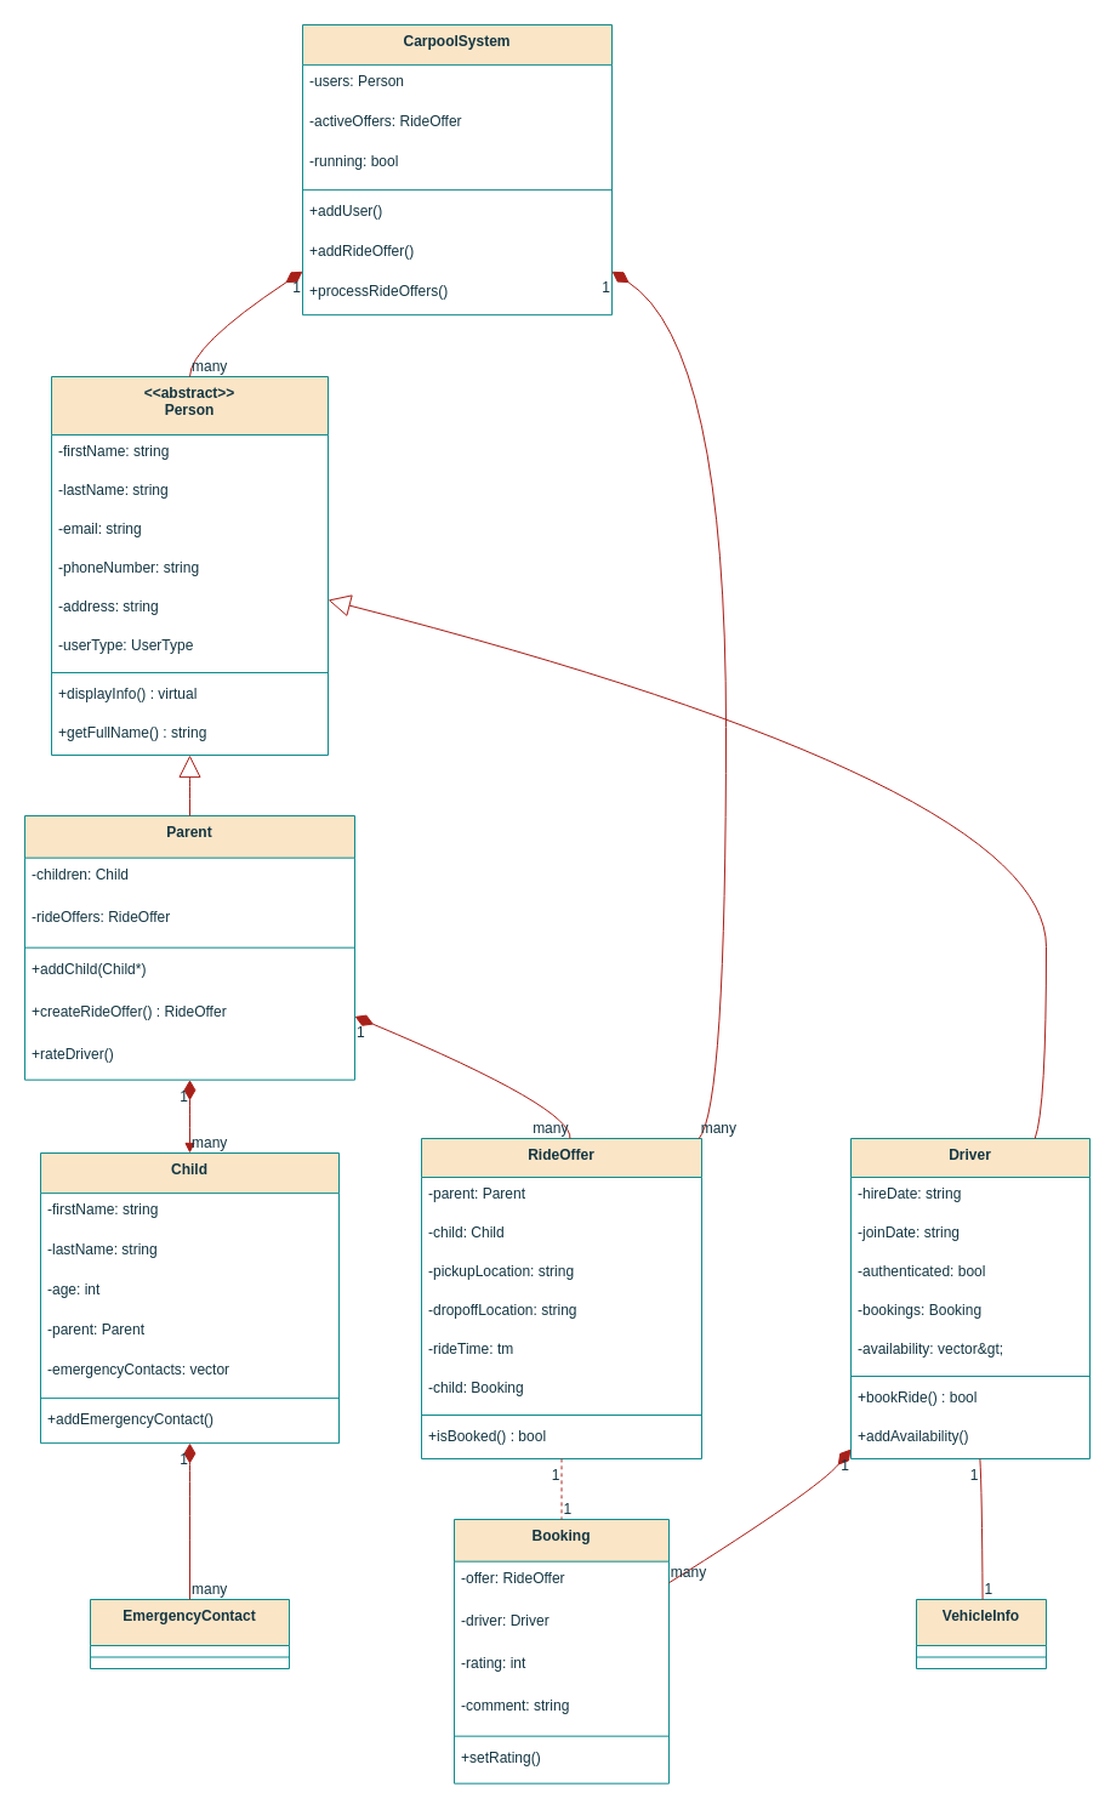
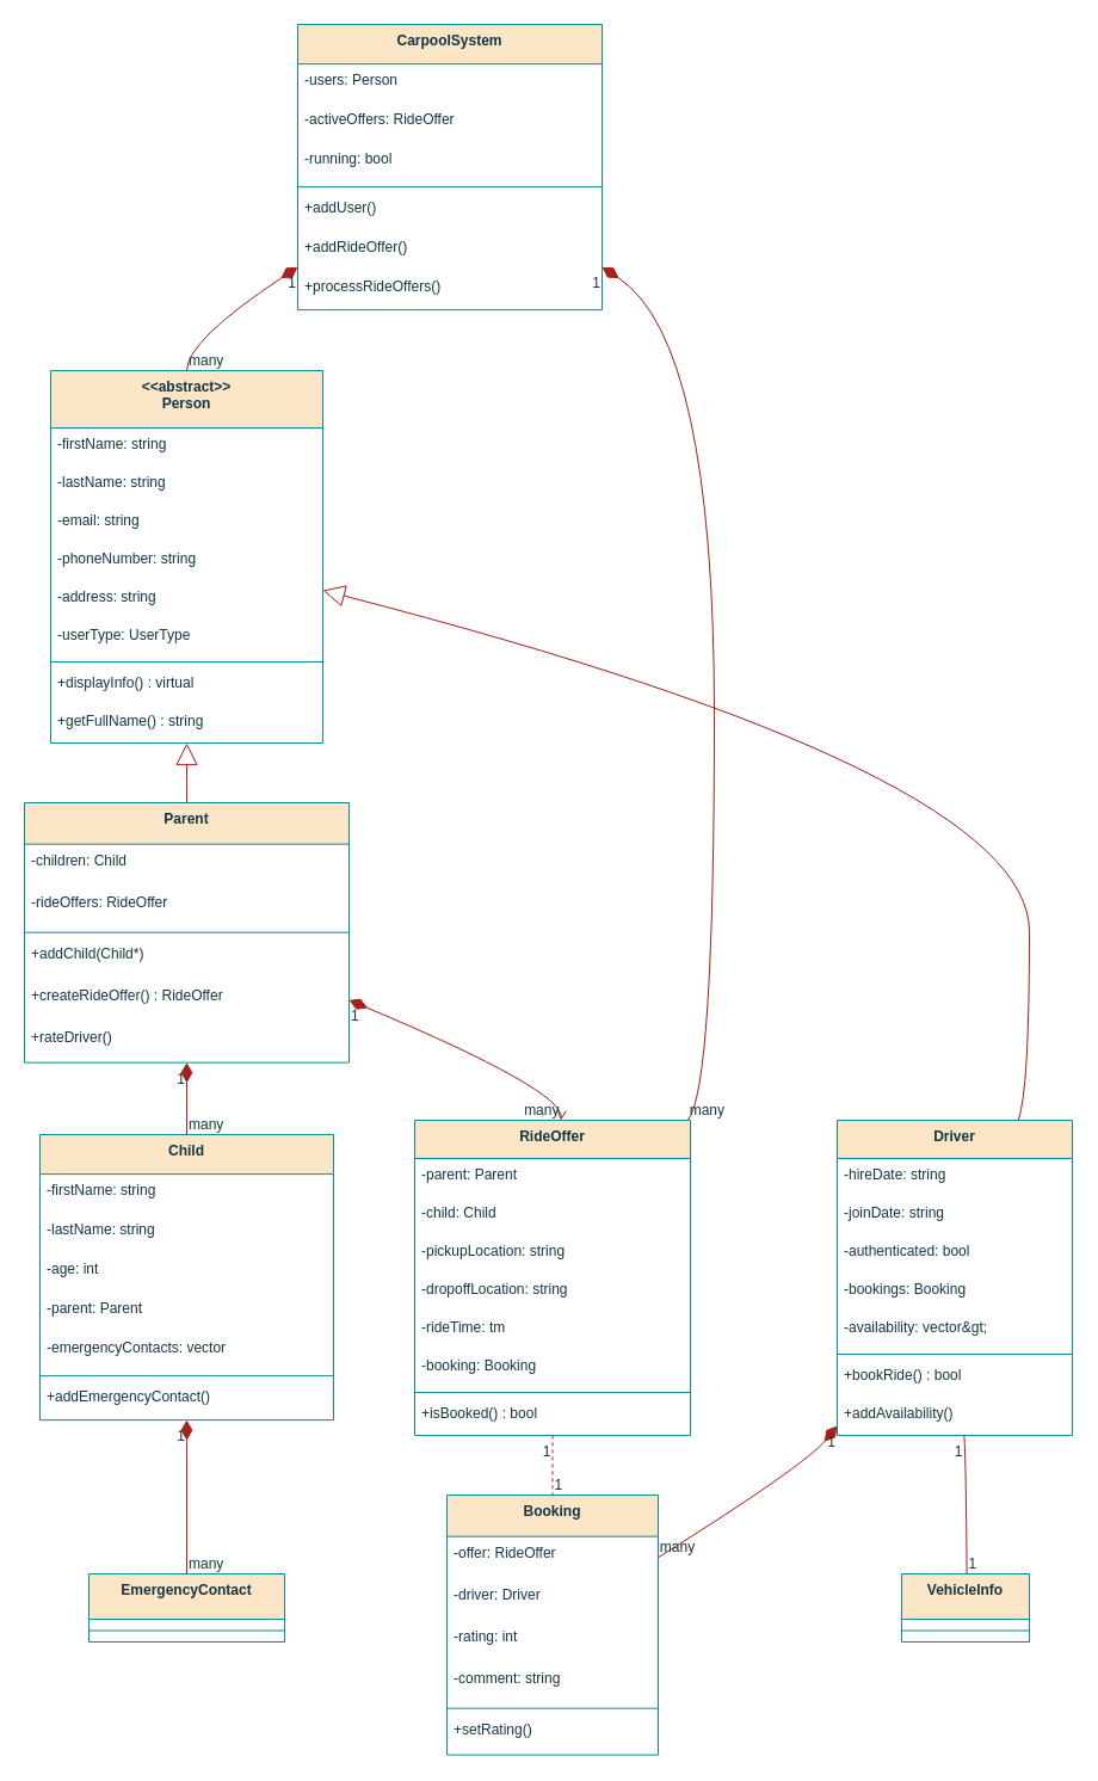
- <mxCell id="69" value="" style="curved=1;startArrow=diamondThin;startSize=14;startFill=1;endArrow=none;exitX=1;exitY=0.76;entryX=0.53;entryY=0;rounded=0;labelBackgroundColor=none;strokeColor=#A8201A;fontColor=default;" edge="1" parent="1" source="12" target="36"><mxGeometry relative="1" as="geometry"><Array as="points"><mxPoint x="472" y="913" /></Array></mxGeometry></mxCell>
+ <mxCell id="69" value="" style="curved=1;startArrow=diamondThin;startSize=14;startFill=1;endArrow=open;exitX=1;exitY=0.76;entryX=0.53;entryY=0;rounded=0;labelBackgroundColor=none;strokeColor=#A8201A;fontColor=default;" edge="1" parent="1" source="12" target="36"><mxGeometry relative="1" as="geometry"><Array as="points"><mxPoint x="472" y="913" /></Array></mxGeometry></mxCell>
- <mxCell id="66" value="" style="curved=1;startArrow=diamondThin;startSize=14;startFill=1;endArrow=block;exitX=0.5;exitY=1;entryX=0.5;entryY=0;rounded=0;labelBackgroundColor=none;strokeColor=#A8201A;fontColor=default;" edge="1" parent="1" source="12" target="28"><mxGeometry relative="1" as="geometry"><Array as="points"><mxPoint x="156" y="913" /></Array></mxGeometry></mxCell>
+ <mxCell id="66" value="" style="curved=1;startArrow=diamondThin;startSize=14;startFill=1;endArrow=none;exitX=0.5;exitY=1;entryX=0.5;entryY=0;rounded=0;labelBackgroundColor=none;strokeColor=#A8201A;fontColor=default;" edge="1" parent="1" source="12" target="28"><mxGeometry relative="1" as="geometry"><Array as="points"><mxPoint x="156" y="913" /></Array></mxGeometry></mxCell>
- <mxCell id="42" value="-child: Booking" style="text;strokeColor=none;fillColor=none;align=left;verticalAlign=top;spacingLeft=4;spacingRight=4;overflow=hidden;rotatable=0;points=[[0,0.5],[1,0.5]];portConstraint=eastwest;labelBackgroundColor=none;fontColor=#143642;" vertex="1" parent="36"><mxGeometry y="192" width="231" height="32" as="geometry" /></mxCell>
+ <mxCell id="42" value="-booking: Booking" style="text;strokeColor=none;fillColor=none;align=left;verticalAlign=top;spacingLeft=4;spacingRight=4;overflow=hidden;rotatable=0;points=[[0,0.5],[1,0.5]];portConstraint=eastwest;labelBackgroundColor=none;fontColor=#143642;" vertex="1" parent="36"><mxGeometry y="192" width="231" height="32" as="geometry" /></mxCell>
